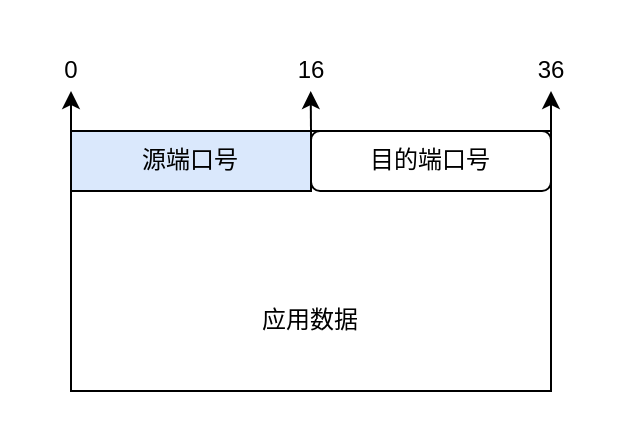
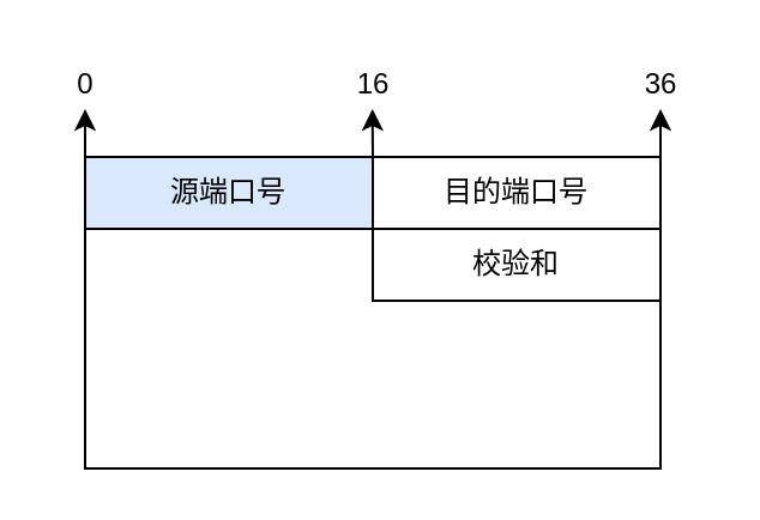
- <mxCell id="7" value="目的端口号" style="whiteSpace=wrap;html=1;rounded=1;" parent="1" vertex="1"><mxGeometry x="155" y="65" width="120" height="30" as="geometry" /></mxCell>
+ <mxCell id="7" value="目的端口号" style="rounded=0;whiteSpace=wrap;html=1;" parent="1" vertex="1"><mxGeometry x="155" y="65" width="120" height="30" as="geometry" /></mxCell>
+ <mxCell id="8" value="校验和" style="rounded=0;whiteSpace=wrap;html=1;" parent="1" vertex="1"><mxGeometry x="155" y="95" width="120" height="30" as="geometry" /></mxCell>
- <mxCell id="9" value="应用数据" style="text;html=1;strokeColor=none;fillColor=none;align=center;verticalAlign=middle;whiteSpace=wrap;rounded=0;" parent="1" vertex="1"><mxGeometry x="125" y="145" width="60" height="30" as="geometry" /></mxCell>
